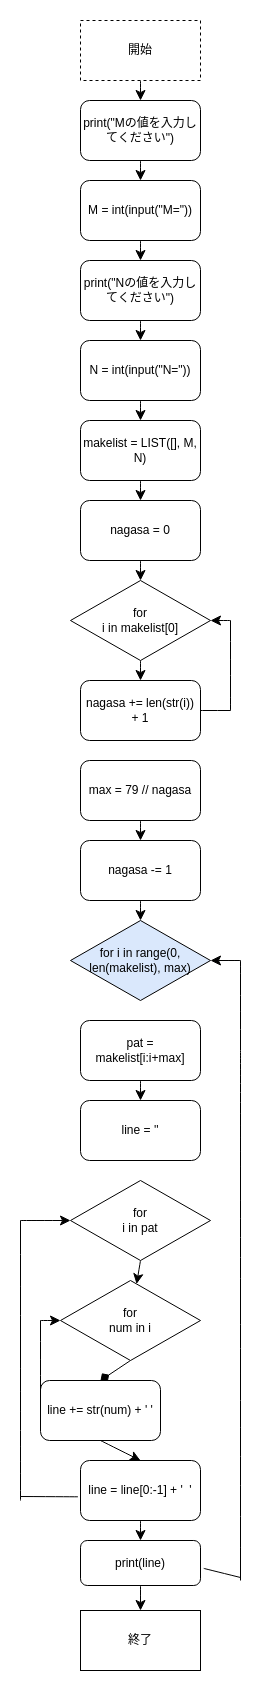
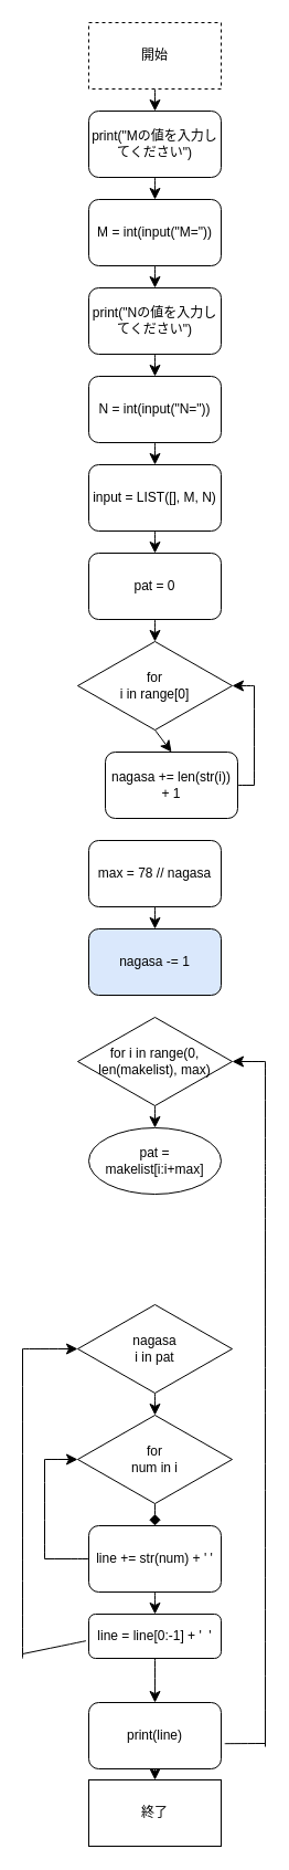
- <mxCell id="15" value="makelist = LIST([], M, N)" style="rounded=1;whiteSpace=wrap;html=1;" vertex="1" parent="1"><mxGeometry x="80" y="420" width="120" height="60" as="geometry" /></mxCell>
+ <mxCell id="15" value="input = LIST([], M, N)" style="rounded=1;whiteSpace=wrap;html=1;" vertex="1" parent="1"><mxGeometry x="80" y="420" width="120" height="60" as="geometry" /></mxCell>
- <mxCell id="13" value="nagasa = 0" style="rounded=1;whiteSpace=wrap;html=1;" vertex="1" parent="1"><mxGeometry x="80" y="500" width="120" height="60" as="geometry" /></mxCell>
+ <mxCell id="13" value="pat = 0" style="rounded=1;whiteSpace=wrap;html=1;" vertex="1" parent="1"><mxGeometry x="80" y="500" width="120" height="60" as="geometry" /></mxCell>
- <mxCell id="17" value="for&lt;div&gt;i in makelist[0]&lt;/div&gt;" style="rhombus;whiteSpace=wrap;html=1;" vertex="1" parent="1"><mxGeometry x="70" y="580" width="140" height="80" as="geometry" /></mxCell>
+ <mxCell id="17" value="for&lt;div&gt;i in range[0]&lt;/div&gt;" style="rhombus;whiteSpace=wrap;html=1;" vertex="1" parent="1"><mxGeometry x="70" y="580" width="140" height="80" as="geometry" /></mxCell>
- <mxCell id="18" value="nagasa += len(str(i)) + 1" style="rounded=1;whiteSpace=wrap;html=1;" vertex="1" parent="1"><mxGeometry x="80" y="680" width="120" height="60" as="geometry" /></mxCell>
+ <mxCell id="18" value="nagasa += len(str(i)) + 1" style="rounded=1;whiteSpace=wrap;html=1;" vertex="1" parent="1"><mxGeometry x="95" y="680" width="120" height="60" as="geometry" /></mxCell>
- <mxCell id="20" value="max = 79 // nagasa" style="rounded=1;whiteSpace=wrap;html=1;" vertex="1" parent="1"><mxGeometry x="80" y="760" width="120" height="60" as="geometry" /></mxCell>
+ <mxCell id="20" value="max = 78 // nagasa" style="rounded=1;whiteSpace=wrap;html=1;" vertex="1" parent="1"><mxGeometry x="80" y="760" width="120" height="60" as="geometry" /></mxCell>
- <mxCell id="22" value="nagasa -= 1" style="rounded=1;whiteSpace=wrap;html=1;" vertex="1" parent="1"><mxGeometry x="80" y="840" width="120" height="60" as="geometry" /></mxCell>
+ <mxCell id="22" value="nagasa -= 1" style="rounded=1;whiteSpace=wrap;html=1;fillColor=#dae8fc;" vertex="1" parent="1"><mxGeometry x="80" y="840" width="120" height="60" as="geometry" /></mxCell>
- <mxCell id="21" style="edgeStyle=none;curved=1;rounded=0;orthogonalLoop=1;jettySize=auto;html=1;exitX=0.5;exitY=1;exitDx=0;exitDy=0;entryX=0.5;entryY=0;entryDx=0;entryDy=0;fontSize=12;startSize=8;endSize=8;" edge="1" parent="1" source="22" target="24"><mxGeometry relative="1" as="geometry" /></mxCell>
- <mxCell id="24" value="for i in range(0, len(makelist), max)" style="rhombus;whiteSpace=wrap;html=1;fillColor=#dae8fc;" vertex="1" parent="1"><mxGeometry x="70" y="920" width="140" height="80" as="geometry" /></mxCell>
+ <mxCell id="24" value="for i in range(0, len(makelist), max)" style="rhombus;whiteSpace=wrap;html=1;" vertex="1" parent="1"><mxGeometry x="70" y="920" width="140" height="80" as="geometry" /></mxCell>
+ <mxCell id="23" style="edgeStyle=none;curved=1;rounded=0;orthogonalLoop=1;jettySize=auto;html=1;exitX=0.5;exitY=1;exitDx=0;exitDy=0;entryX=0.5;entryY=0;entryDx=0;entryDy=0;fontSize=12;startSize=8;endSize=8;" edge="1" parent="1" source="24" target="26"><mxGeometry relative="1" as="geometry" /></mxCell>
- <mxCell id="26" value="pat = makelist[i:i+max]" style="rounded=1;whiteSpace=wrap;html=1;" vertex="1" parent="1"><mxGeometry x="80" y="1020" width="120" height="60" as="geometry" /></mxCell>
+ <mxCell id="26" value="pat = makelist[i:i+max]" style="ellipse;whiteSpace=wrap;html=1;" vertex="1" parent="1"><mxGeometry x="80" y="1020" width="120" height="60" as="geometry" /></mxCell>
- <mxCell id="25" style="edgeStyle=none;curved=1;rounded=0;orthogonalLoop=1;jettySize=auto;html=1;exitX=0.5;exitY=1;exitDx=0;exitDy=0;entryX=0.5;entryY=0;entryDx=0;entryDy=0;fontSize=12;startSize=8;endSize=8;" edge="1" parent="1" source="26" target="29"><mxGeometry relative="1" as="geometry" /></mxCell>
- <mxCell id="29" value="line = ''" style="rounded=1;whiteSpace=wrap;html=1;" vertex="1" parent="1"><mxGeometry x="80" y="1100" width="120" height="60" as="geometry" /></mxCell>
- <mxCell id="31" value="for&lt;div&gt;i in pat&lt;/div&gt;" style="rhombus;whiteSpace=wrap;html=1;" vertex="1" parent="1"><mxGeometry x="70" width="140" height="80" as="geometry" y="1180" /></mxCell>
+ <mxCell id="31" value="nagasa&lt;div&gt;i in pat&lt;/div&gt;" style="rhombus;whiteSpace=wrap;html=1;" vertex="1" parent="1"><mxGeometry x="70" width="140" height="80" as="geometry" y="1180" /></mxCell>
- <mxCell id="33" value="for&lt;div&gt;num in i&lt;/div&gt;" style="rhombus;whiteSpace=wrap;html=1;" vertex="1" parent="1"><mxGeometry x="60" y="1280" width="140" height="80" as="geometry" /></mxCell>
+ <mxCell id="33" value="for&lt;div&gt;num in i&lt;/div&gt;" style="rhombus;whiteSpace=wrap;html=1;" vertex="1" parent="1"><mxGeometry x="70" y="1280" width="140" height="80" as="geometry" /></mxCell>
- <mxCell id="41" value="line += str(num) + ' '" style="rounded=1;whiteSpace=wrap;html=1;" vertex="1" parent="1"><mxGeometry x="40" y="1380" width="120" height="60" as="geometry" /></mxCell>
+ <mxCell id="41" value="line += str(num) + ' '" style="rounded=1;whiteSpace=wrap;html=1;" vertex="1" parent="1"><mxGeometry x="80" y="1380" width="120" height="60" as="geometry" /></mxCell>
- <mxCell id="45" value="line = line[0:-1] + '&amp;nbsp; '" style="rounded=1;whiteSpace=wrap;html=1;" vertex="1" parent="1"><mxGeometry x="80" y="1460" width="120" height="60" as="geometry" /></mxCell>
+ <mxCell id="45" value="line = line[0:-1] + '&amp;nbsp; '" style="rounded=1;whiteSpace=wrap;html=1;" vertex="1" parent="1"><mxGeometry x="80" y="1460" width="120" height="40" as="geometry" /></mxCell>
- <mxCell id="28" value="print(line)" style="rounded=1;whiteSpace=wrap;html=1;" vertex="1" parent="1"><mxGeometry x="80" y="1540" width="120" height="45" as="geometry" /></mxCell>
+ <mxCell id="28" value="print(line)" style="rounded=1;whiteSpace=wrap;html=1;" vertex="1" parent="1"><mxGeometry x="80" y="1540" width="120" height="60" as="geometry" /></mxCell>
